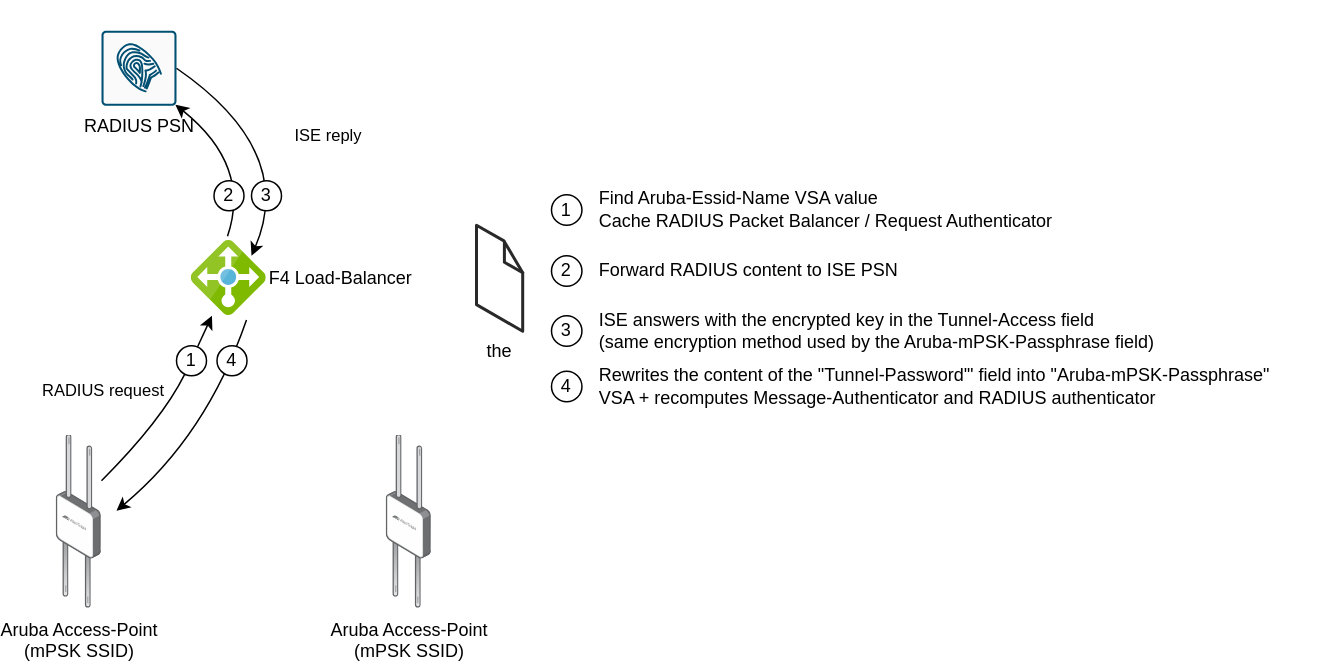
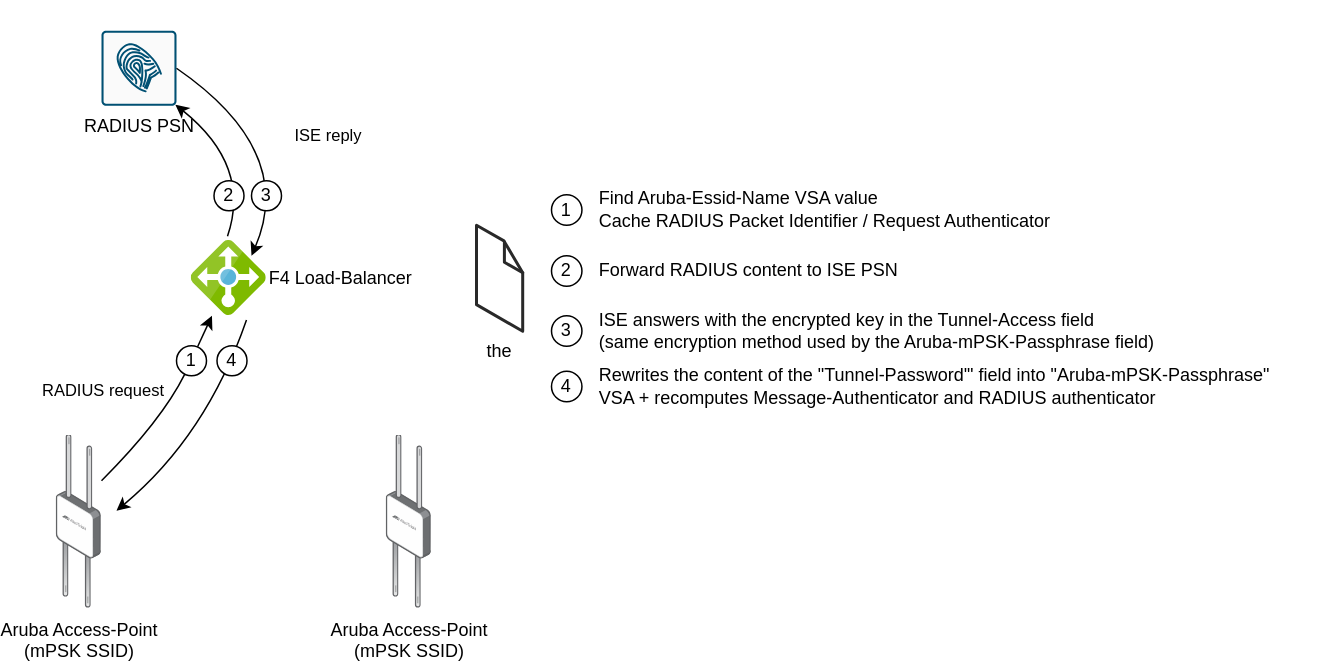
- <mxCell id="23" value="Find Aruba-Essid-Name VSA value&lt;br&gt;Cache RADIUS Packet Balancer / Request Authenticator" style="text;html=1;strokeColor=none;fillColor=none;align=left;verticalAlign=middle;whiteSpace=wrap;rounded=0;" vertex="1" parent="21"><mxGeometry x="30" width="330" height="20" as="geometry" /></mxCell>
+ <mxCell id="23" value="Find Aruba-Essid-Name VSA value&lt;br&gt;Cache RADIUS Packet Identifier / Request Authenticator" style="text;html=1;strokeColor=none;fillColor=none;align=left;verticalAlign=middle;whiteSpace=wrap;rounded=0;" vertex="1" parent="21"><mxGeometry x="30" width="330" height="20" as="geometry" /></mxCell>
